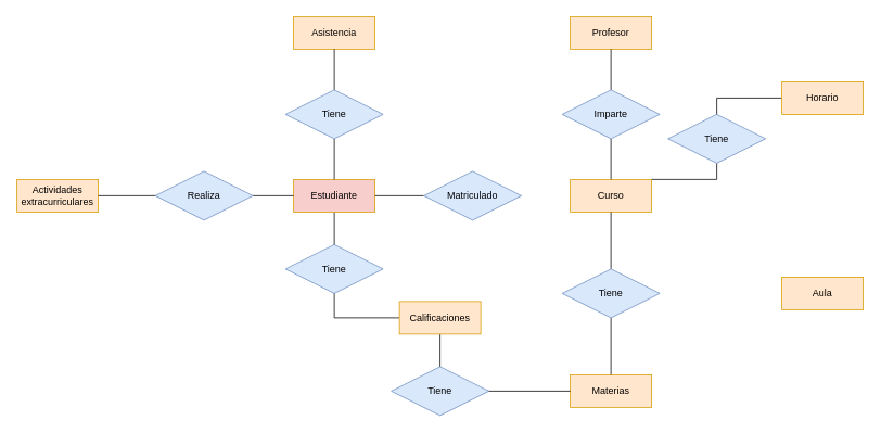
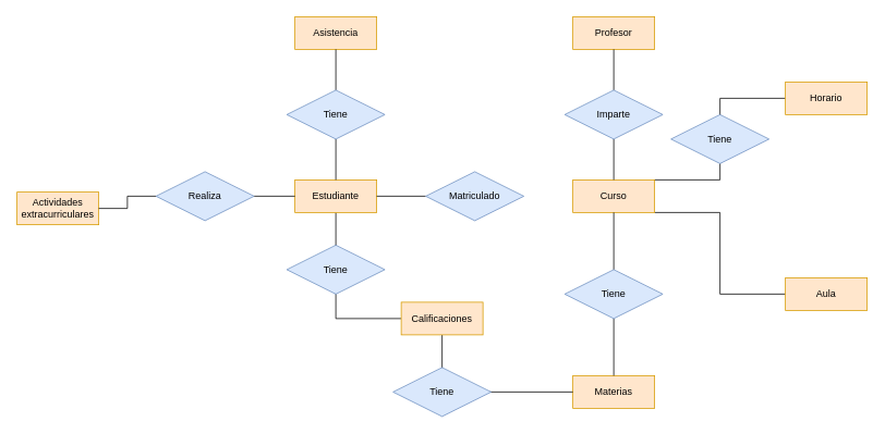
- <mxCell id="9" value="Actividades extracurriculares" style="whiteSpace=wrap;html=1;align=center;fillColor=#ffe6cc;strokeColor=#d79b00;" vertex="1" parent="1"><mxGeometry x="20" y="220" width="100" height="40" as="geometry" /></mxCell>
+ <mxCell id="9" value="Actividades extracurriculares" style="whiteSpace=wrap;html=1;align=center;fillColor=#ffe6cc;strokeColor=#d79b00;" vertex="1" parent="1"><mxGeometry x="20" y="235" width="100" height="40" as="geometry" /></mxCell>
- <mxCell id="6" value="Estudiante" style="whiteSpace=wrap;html=1;align=center;fillColor=#f8cecc;strokeColor=#d79b00;" vertex="1" parent="1"><mxGeometry x="360" y="220" width="100" height="40" as="geometry" /></mxCell>
+ <mxCell id="6" value="Estudiante" style="whiteSpace=wrap;html=1;align=center;fillColor=#ffe6cc;strokeColor=#d79b00;" vertex="1" parent="1"><mxGeometry x="360" y="220" width="100" height="40" as="geometry" /></mxCell>
+ <mxCell id="3" style="edgeStyle=orthogonalEdgeStyle;rounded=0;orthogonalLoop=1;jettySize=auto;html=1;exitX=1;exitY=1;exitDx=0;exitDy=0;endArrow=none;endFill=0;entryX=0;entryY=0.5;entryDx=0;entryDy=0;" edge="1" parent="1" source="4" target="14"><mxGeometry relative="1" as="geometry"><mxPoint x="940" y="380" as="targetPoint" /><Array as="points"><mxPoint x="880" y="260" /><mxPoint x="880" y="360" /></Array></mxGeometry></mxCell>
